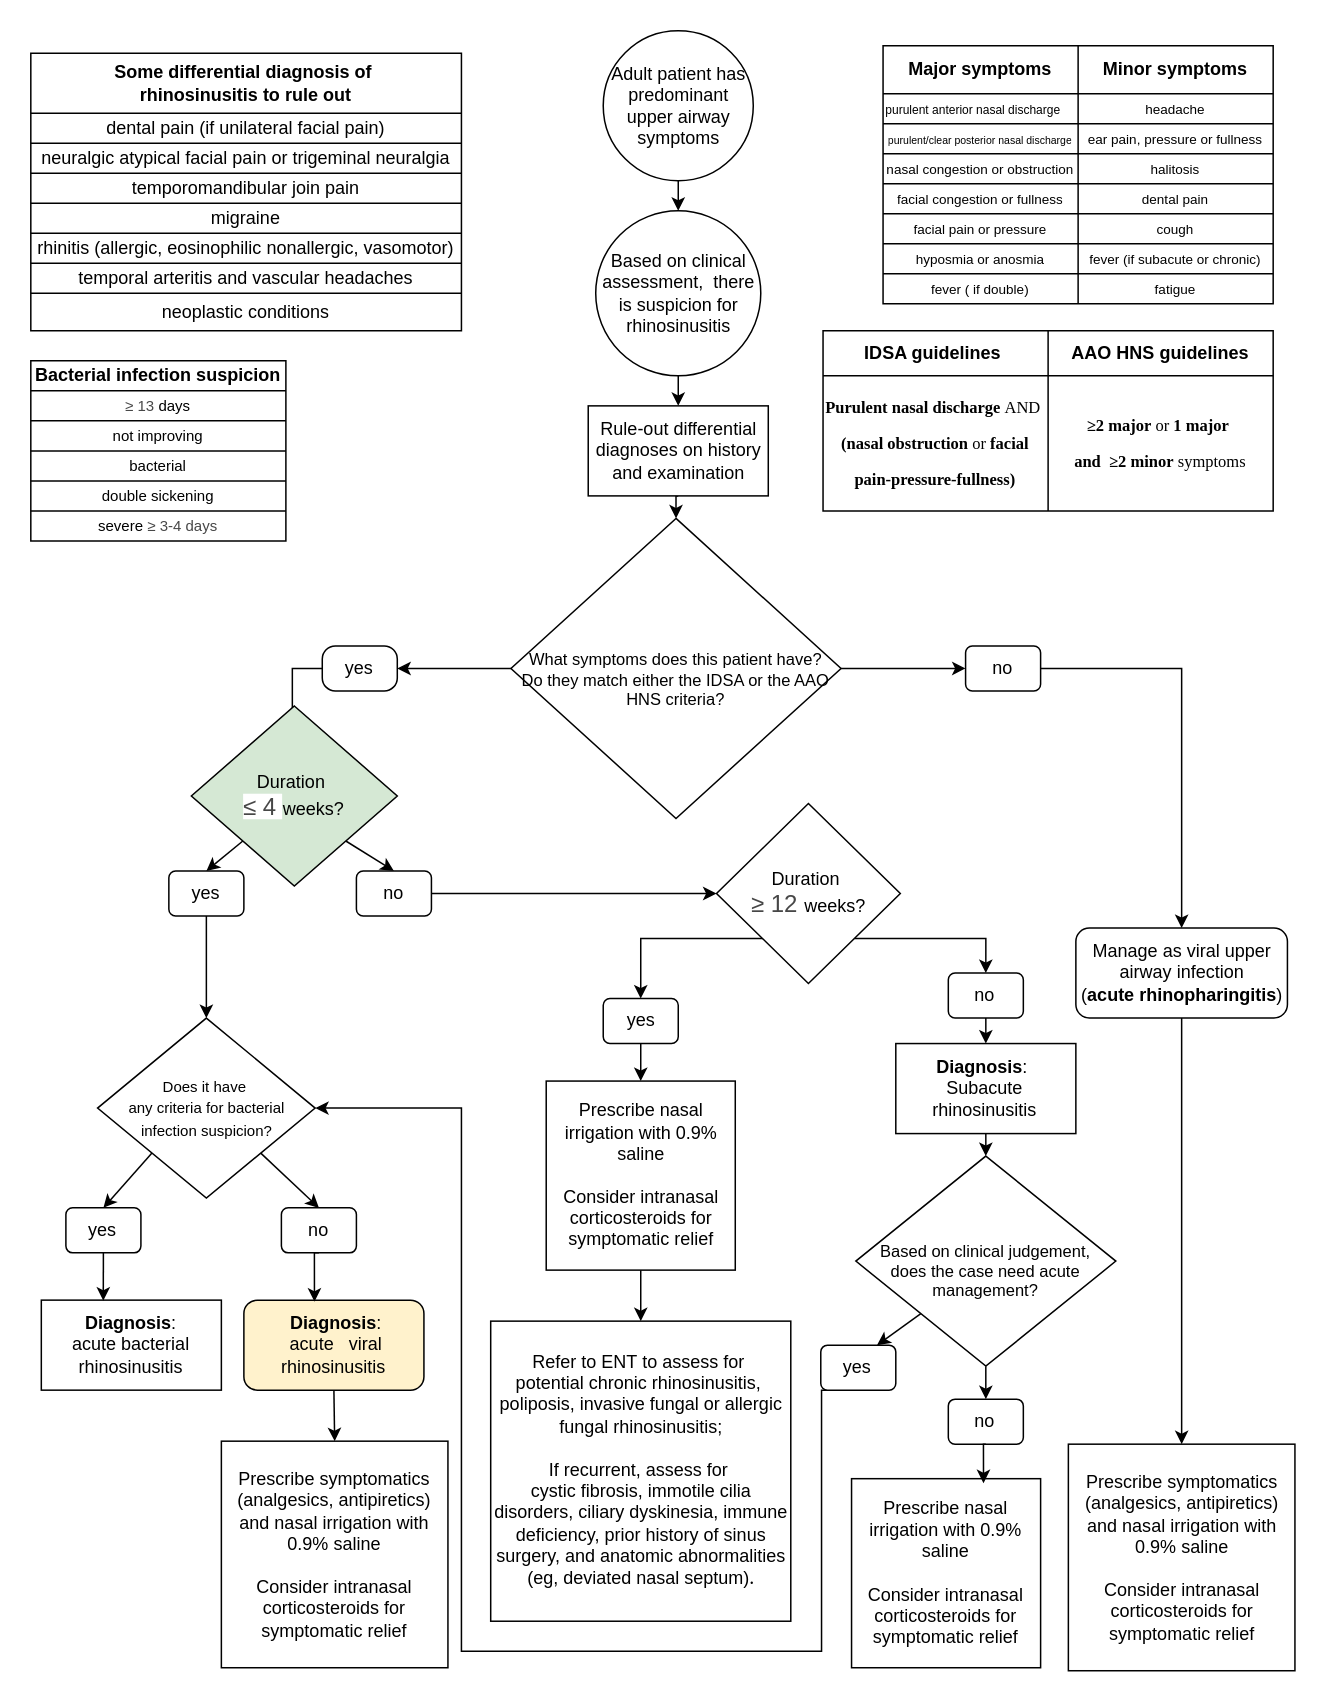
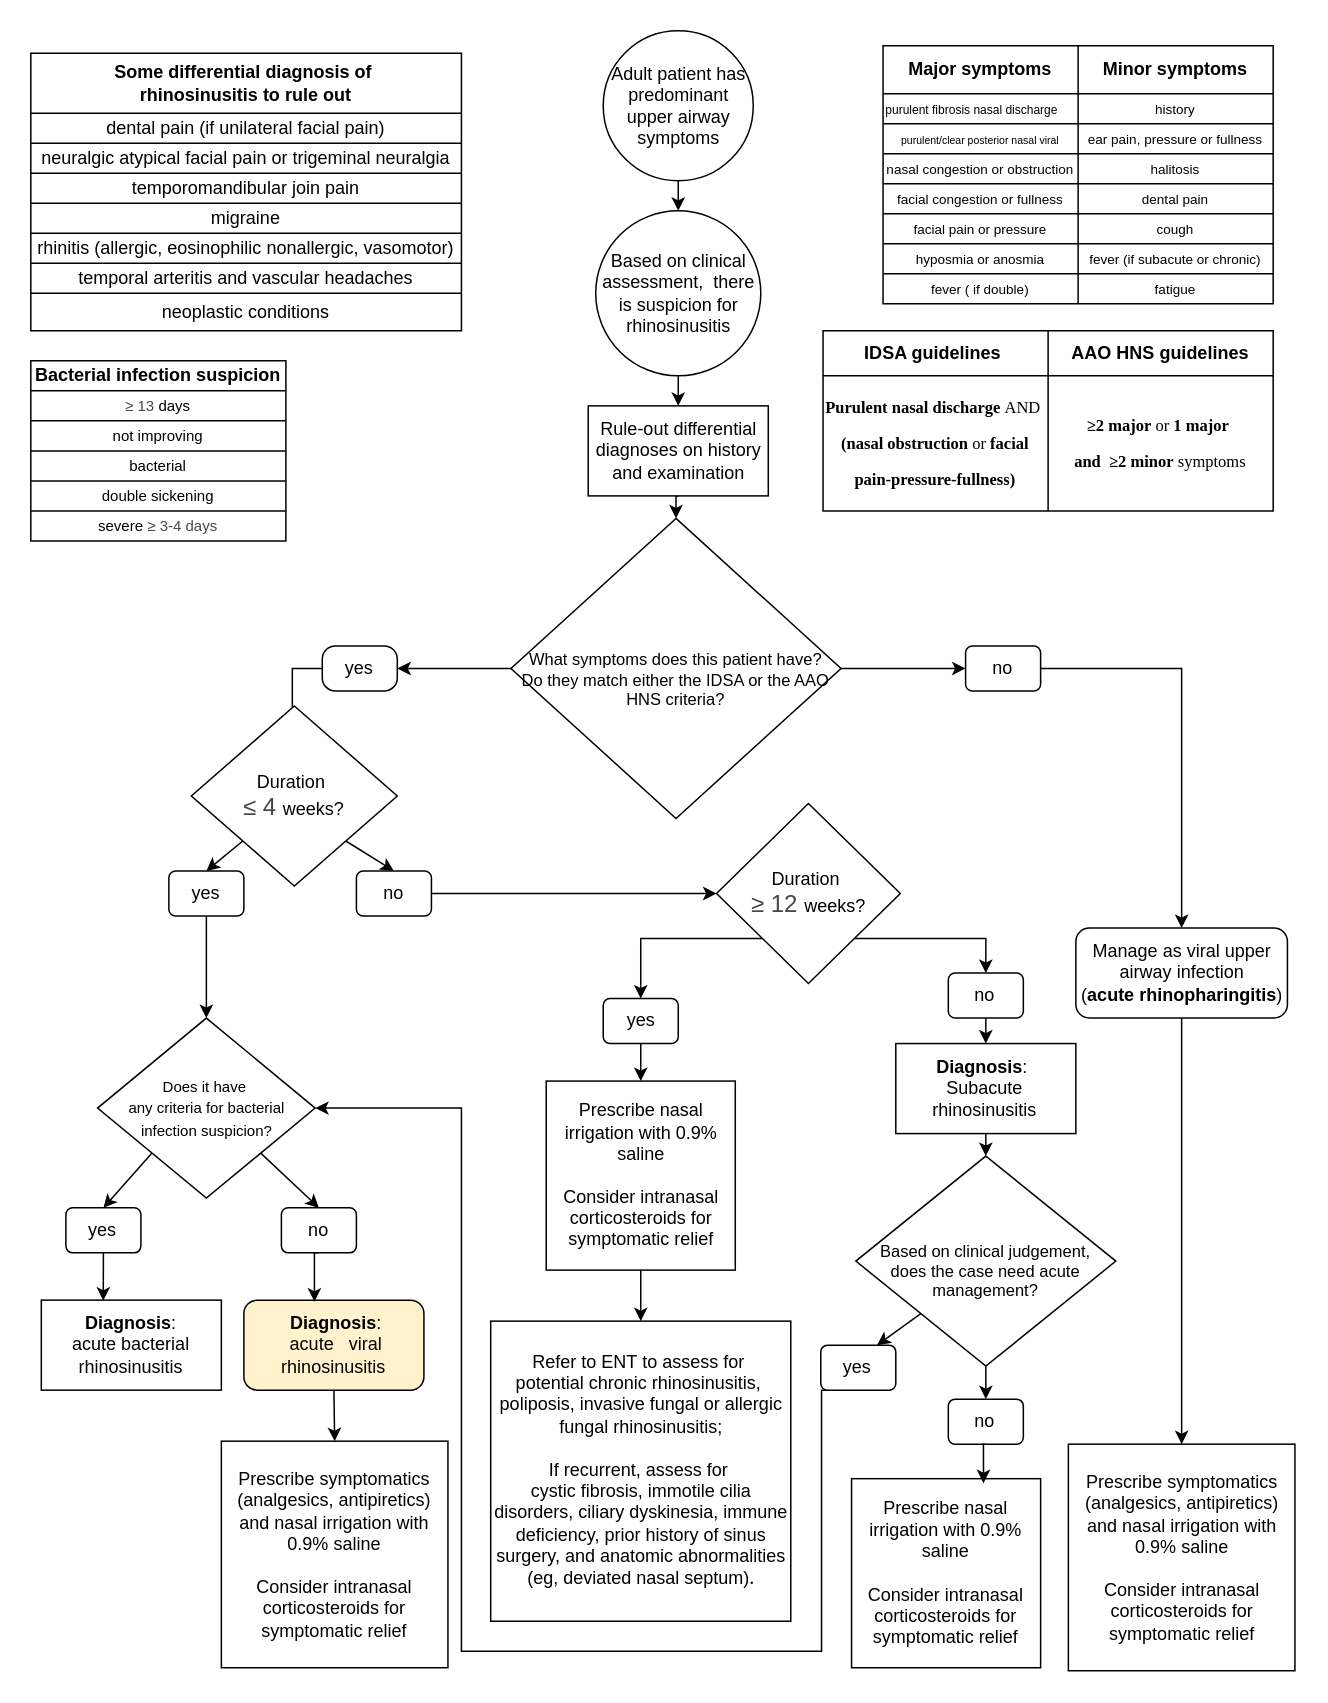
- <mxCell id="46" value="&lt;font style=&quot;font-size: 8px;&quot;&gt;purulent anterior nasal discharge&lt;/font&gt;" style="shape=partialRectangle;html=1;whiteSpace=wrap;connectable=0;strokeColor=inherit;overflow=hidden;fillColor=none;top=0;left=0;bottom=0;right=0;pointerEvents=1;align=left;" parent="45" vertex="1"><mxGeometry width="130" height="20" as="geometry"><mxRectangle width="130" height="20" as="alternateBounds" /></mxGeometry></mxCell>
+ <mxCell id="46" value="&lt;font style=&quot;font-size: 8px;&quot;&gt;purulent fibrosis nasal discharge&lt;/font&gt;" style="shape=partialRectangle;html=1;whiteSpace=wrap;connectable=0;strokeColor=inherit;overflow=hidden;fillColor=none;top=0;left=0;bottom=0;right=0;pointerEvents=1;align=left;" parent="45" vertex="1"><mxGeometry width="130" height="20" as="geometry"><mxRectangle width="130" height="20" as="alternateBounds" /></mxGeometry></mxCell>
- <mxCell id="47" value="&lt;font style=&quot;font-size: 9px;&quot;&gt;headache&lt;/font&gt;" style="shape=partialRectangle;html=1;whiteSpace=wrap;connectable=0;strokeColor=inherit;overflow=hidden;fillColor=none;top=0;left=0;bottom=0;right=0;pointerEvents=1;" parent="45" vertex="1"><mxGeometry x="130" width="130" height="20" as="geometry"><mxRectangle width="130" height="20" as="alternateBounds" /></mxGeometry></mxCell>
+ <mxCell id="47" value="&lt;font style=&quot;font-size: 9px;&quot;&gt;history&lt;/font&gt;" style="shape=partialRectangle;html=1;whiteSpace=wrap;connectable=0;strokeColor=inherit;overflow=hidden;fillColor=none;top=0;left=0;bottom=0;right=0;pointerEvents=1;" parent="45" vertex="1"><mxGeometry x="130" width="130" height="20" as="geometry"><mxRectangle width="130" height="20" as="alternateBounds" /></mxGeometry></mxCell>
- <mxCell id="49" value="&lt;font style=&quot;font-size: 7px;&quot;&gt;purulent/clear posterior nasal discharge&lt;/font&gt;" style="shape=partialRectangle;html=1;whiteSpace=wrap;connectable=0;strokeColor=inherit;overflow=hidden;fillColor=none;top=0;left=0;bottom=0;right=0;pointerEvents=1;" parent="48" vertex="1"><mxGeometry width="130" height="20" as="geometry"><mxRectangle width="130" height="20" as="alternateBounds" /></mxGeometry></mxCell>
+ <mxCell id="49" value="&lt;font style=&quot;font-size: 7px;&quot;&gt;purulent/clear posterior nasal viral&lt;/font&gt;" style="shape=partialRectangle;html=1;whiteSpace=wrap;connectable=0;strokeColor=inherit;overflow=hidden;fillColor=none;top=0;left=0;bottom=0;right=0;pointerEvents=1;" parent="48" vertex="1"><mxGeometry width="130" height="20" as="geometry"><mxRectangle width="130" height="20" as="alternateBounds" /></mxGeometry></mxCell>
- <mxCell id="12" value="Duration&amp;nbsp;&lt;div&gt;&lt;span style=&quot;font-size: 16px; text-align: start; caret-color: rgb(71, 71, 71); color: rgb(71, 71, 71); font-family: &amp;quot;Google Sans&amp;quot;, Arial, sans-serif; background-color: rgb(255, 255, 255);&quot;&gt;≤ 4&amp;nbsp;&lt;/span&gt;weeks?&lt;/div&gt;" style="rhombus;whiteSpace=wrap;html=1;fillColor=#d5e8d4;" parent="1" vertex="1"><mxGeometry x="127" y="470" width="137.25" height="120" as="geometry" /></mxCell>
+ <mxCell id="12" value="Duration&amp;nbsp;&lt;div&gt;&lt;span style=&quot;font-size: 16px; text-align: start; caret-color: rgb(71, 71, 71); color: rgb(71, 71, 71); font-family: &amp;quot;Google Sans&amp;quot;, Arial, sans-serif; background-color: rgb(255, 255, 255);&quot;&gt;≤ 4&amp;nbsp;&lt;/span&gt;weeks?&lt;/div&gt;" style="rhombus;whiteSpace=wrap;html=1;" parent="1" vertex="1"><mxGeometry x="127" y="470" width="137.25" height="120" as="geometry" /></mxCell>
